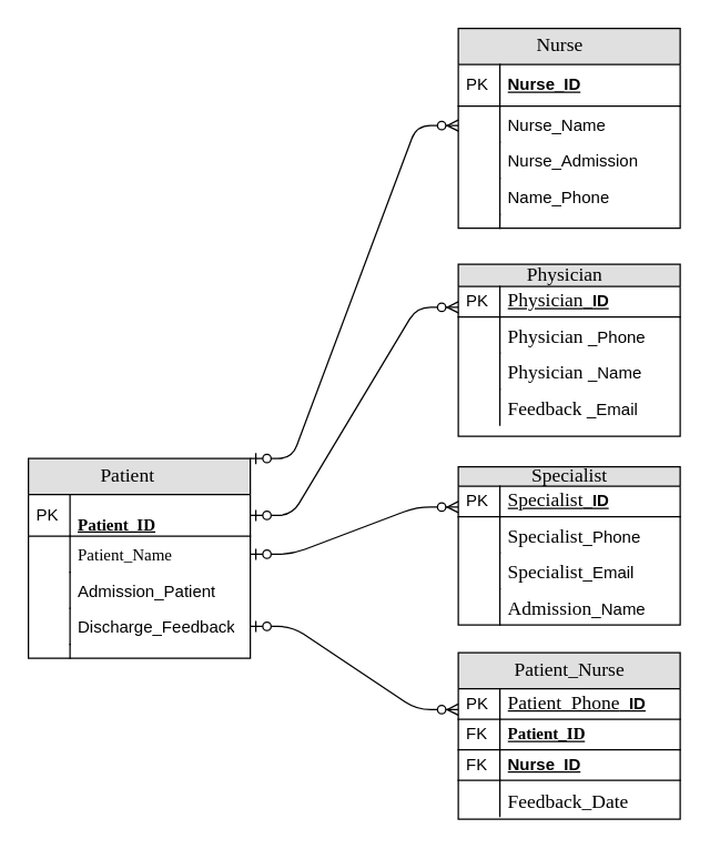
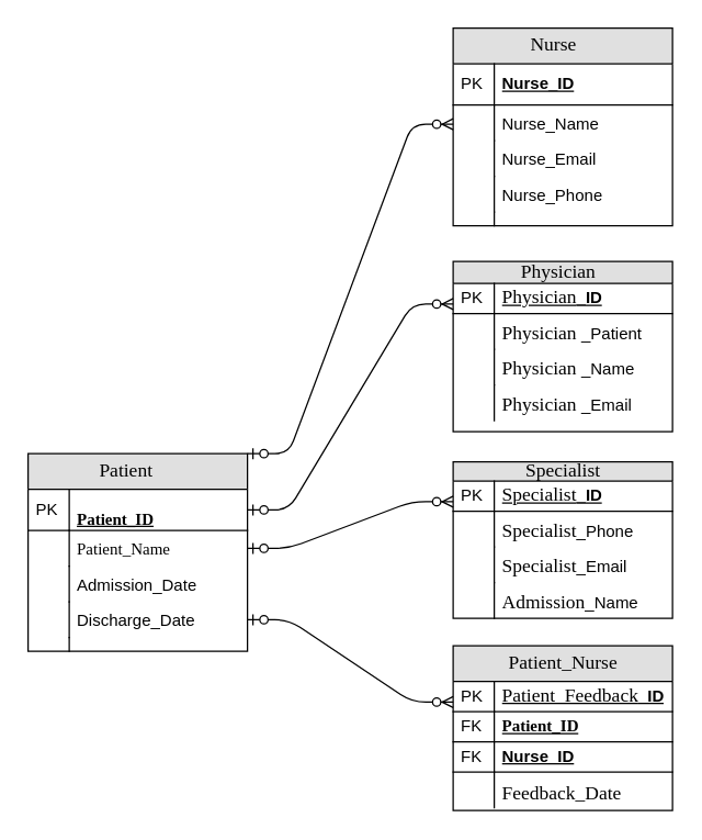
- <mxCell id="48" value="Nurse_Admission" style="shape=partialRectangle;top=0;left=0;right=0;bottom=0;html=1;align=left;verticalAlign=top;fillColor=none;spacingLeft=34;spacingRight=4;whiteSpace=wrap;overflow=hidden;rotatable=0;points=[[0,0.5],[1,0.5]];portConstraint=eastwest;dropTarget=0;" parent="43" vertex="1"><mxGeometry y="82" width="160" height="26" as="geometry" /></mxCell>
+ <mxCell id="48" value="Nurse_Email" style="shape=partialRectangle;top=0;left=0;right=0;bottom=0;html=1;align=left;verticalAlign=top;fillColor=none;spacingLeft=34;spacingRight=4;whiteSpace=wrap;overflow=hidden;rotatable=0;points=[[0,0.5],[1,0.5]];portConstraint=eastwest;dropTarget=0;" parent="43" vertex="1"><mxGeometry y="82" width="160" height="26" as="geometry" /></mxCell>
- <mxCell id="50" value="Name_Phone" style="shape=partialRectangle;top=0;left=0;right=0;bottom=0;html=1;align=left;verticalAlign=top;fillColor=none;spacingLeft=34;spacingRight=4;whiteSpace=wrap;overflow=hidden;rotatable=0;points=[[0,0.5],[1,0.5]];portConstraint=eastwest;dropTarget=0;" parent="43" vertex="1"><mxGeometry y="108" width="160" height="26" as="geometry" /></mxCell>
+ <mxCell id="50" value="Nurse_Phone" style="shape=partialRectangle;top=0;left=0;right=0;bottom=0;html=1;align=left;verticalAlign=top;fillColor=none;spacingLeft=34;spacingRight=4;whiteSpace=wrap;overflow=hidden;rotatable=0;points=[[0,0.5],[1,0.5]];portConstraint=eastwest;dropTarget=0;" parent="43" vertex="1"><mxGeometry y="108" width="160" height="26" as="geometry" /></mxCell>
- <mxCell id="16" value="&lt;span style=&quot;font-family: Calibri; font-size: 14px; text-align: center; text-wrap: nowrap;&quot;&gt;Physician&amp;nbsp;&lt;/span&gt;_Phone" style="shape=partialRectangle;top=0;left=0;right=0;bottom=0;html=1;align=left;verticalAlign=top;fillColor=none;spacingLeft=34;spacingRight=4;whiteSpace=wrap;overflow=hidden;rotatable=0;points=[[0,0.5],[1,0.5]];portConstraint=eastwest;dropTarget=0;" parent="13" vertex="1"><mxGeometry y="38" width="160" height="26" as="geometry" /></mxCell>
+ <mxCell id="16" value="&lt;span style=&quot;font-family: Calibri; font-size: 14px; text-align: center; text-wrap: nowrap;&quot;&gt;Physician&amp;nbsp;&lt;/span&gt;_Patient" style="shape=partialRectangle;top=0;left=0;right=0;bottom=0;html=1;align=left;verticalAlign=top;fillColor=none;spacingLeft=34;spacingRight=4;whiteSpace=wrap;overflow=hidden;rotatable=0;points=[[0,0.5],[1,0.5]];portConstraint=eastwest;dropTarget=0;" parent="13" vertex="1"><mxGeometry y="38" width="160" height="26" as="geometry" /></mxCell>
- <mxCell id="20" value="&lt;span style=&quot;font-family: Calibri; font-size: 14px; text-align: center; text-wrap: nowrap;&quot;&gt;Feedback&amp;nbsp;&lt;/span&gt;_Email" style="shape=partialRectangle;top=0;left=0;right=0;bottom=0;html=1;align=left;verticalAlign=top;fillColor=none;spacingLeft=34;spacingRight=4;whiteSpace=wrap;overflow=hidden;rotatable=0;points=[[0,0.5],[1,0.5]];portConstraint=eastwest;dropTarget=0;" parent="13" vertex="1"><mxGeometry y="90" width="160" height="26" as="geometry" /></mxCell>
+ <mxCell id="20" value="&lt;span style=&quot;font-family: Calibri; font-size: 14px; text-align: center; text-wrap: nowrap;&quot;&gt;Physician&amp;nbsp;&lt;/span&gt;_Email" style="shape=partialRectangle;top=0;left=0;right=0;bottom=0;html=1;align=left;verticalAlign=top;fillColor=none;spacingLeft=34;spacingRight=4;whiteSpace=wrap;overflow=hidden;rotatable=0;points=[[0,0.5],[1,0.5]];portConstraint=eastwest;dropTarget=0;" parent="13" vertex="1"><mxGeometry y="90" width="160" height="26" as="geometry" /></mxCell>
- <mxCell id="7" value="Admission_Patient" style="shape=partialRectangle;top=0;left=0;right=0;bottom=0;html=1;align=left;verticalAlign=top;fillColor=none;spacingLeft=34;spacingRight=4;whiteSpace=wrap;overflow=hidden;rotatable=0;points=[[0,0.5],[1,0.5]];portConstraint=eastwest;dropTarget=0;" parent="2" vertex="1"><mxGeometry y="82" width="160" height="26" as="geometry" /></mxCell>
+ <mxCell id="7" value="Admission_Date" style="shape=partialRectangle;top=0;left=0;right=0;bottom=0;html=1;align=left;verticalAlign=top;fillColor=none;spacingLeft=34;spacingRight=4;whiteSpace=wrap;overflow=hidden;rotatable=0;points=[[0,0.5],[1,0.5]];portConstraint=eastwest;dropTarget=0;" parent="2" vertex="1"><mxGeometry y="82" width="160" height="26" as="geometry" /></mxCell>
- <mxCell id="9" value="Discharge_Feedback" style="shape=partialRectangle;top=0;left=0;right=0;bottom=0;html=1;align=left;verticalAlign=top;fillColor=none;spacingLeft=34;spacingRight=4;whiteSpace=wrap;overflow=hidden;rotatable=0;points=[[0,0.5],[1,0.5]];portConstraint=eastwest;dropTarget=0;" parent="2" vertex="1"><mxGeometry y="108" width="160" height="26" as="geometry" /></mxCell>
+ <mxCell id="9" value="Discharge_Date" style="shape=partialRectangle;top=0;left=0;right=0;bottom=0;html=1;align=left;verticalAlign=top;fillColor=none;spacingLeft=34;spacingRight=4;whiteSpace=wrap;overflow=hidden;rotatable=0;points=[[0,0.5],[1,0.5]];portConstraint=eastwest;dropTarget=0;" parent="2" vertex="1"><mxGeometry y="108" width="160" height="26" as="geometry" /></mxCell>
- <mxCell id="33" value="&lt;span style=&quot;font-family: Calibri; font-size: 14px; font-weight: 400; text-align: center; text-wrap: nowrap;&quot;&gt;Patient_Phone&lt;/span&gt;_ID" style="shape=partialRectangle;top=0;left=0;right=0;bottom=1;html=1;align=left;verticalAlign=middle;fillColor=none;spacingLeft=34;spacingRight=4;whiteSpace=wrap;overflow=hidden;rotatable=0;points=[[0,0.5],[1,0.5]];portConstraint=eastwest;dropTarget=0;fontStyle=5;" parent="32" vertex="1"><mxGeometry y="26" width="160" height="22" as="geometry" /></mxCell>
+ <mxCell id="33" value="&lt;span style=&quot;font-family: Calibri; font-size: 14px; font-weight: 400; text-align: center; text-wrap: nowrap;&quot;&gt;Patient_Feedback&lt;/span&gt;_ID" style="shape=partialRectangle;top=0;left=0;right=0;bottom=1;html=1;align=left;verticalAlign=middle;fillColor=none;spacingLeft=34;spacingRight=4;whiteSpace=wrap;overflow=hidden;rotatable=0;points=[[0,0.5],[1,0.5]];portConstraint=eastwest;dropTarget=0;fontStyle=5;" parent="32" vertex="1"><mxGeometry y="26" width="160" height="22" as="geometry" /></mxCell>
